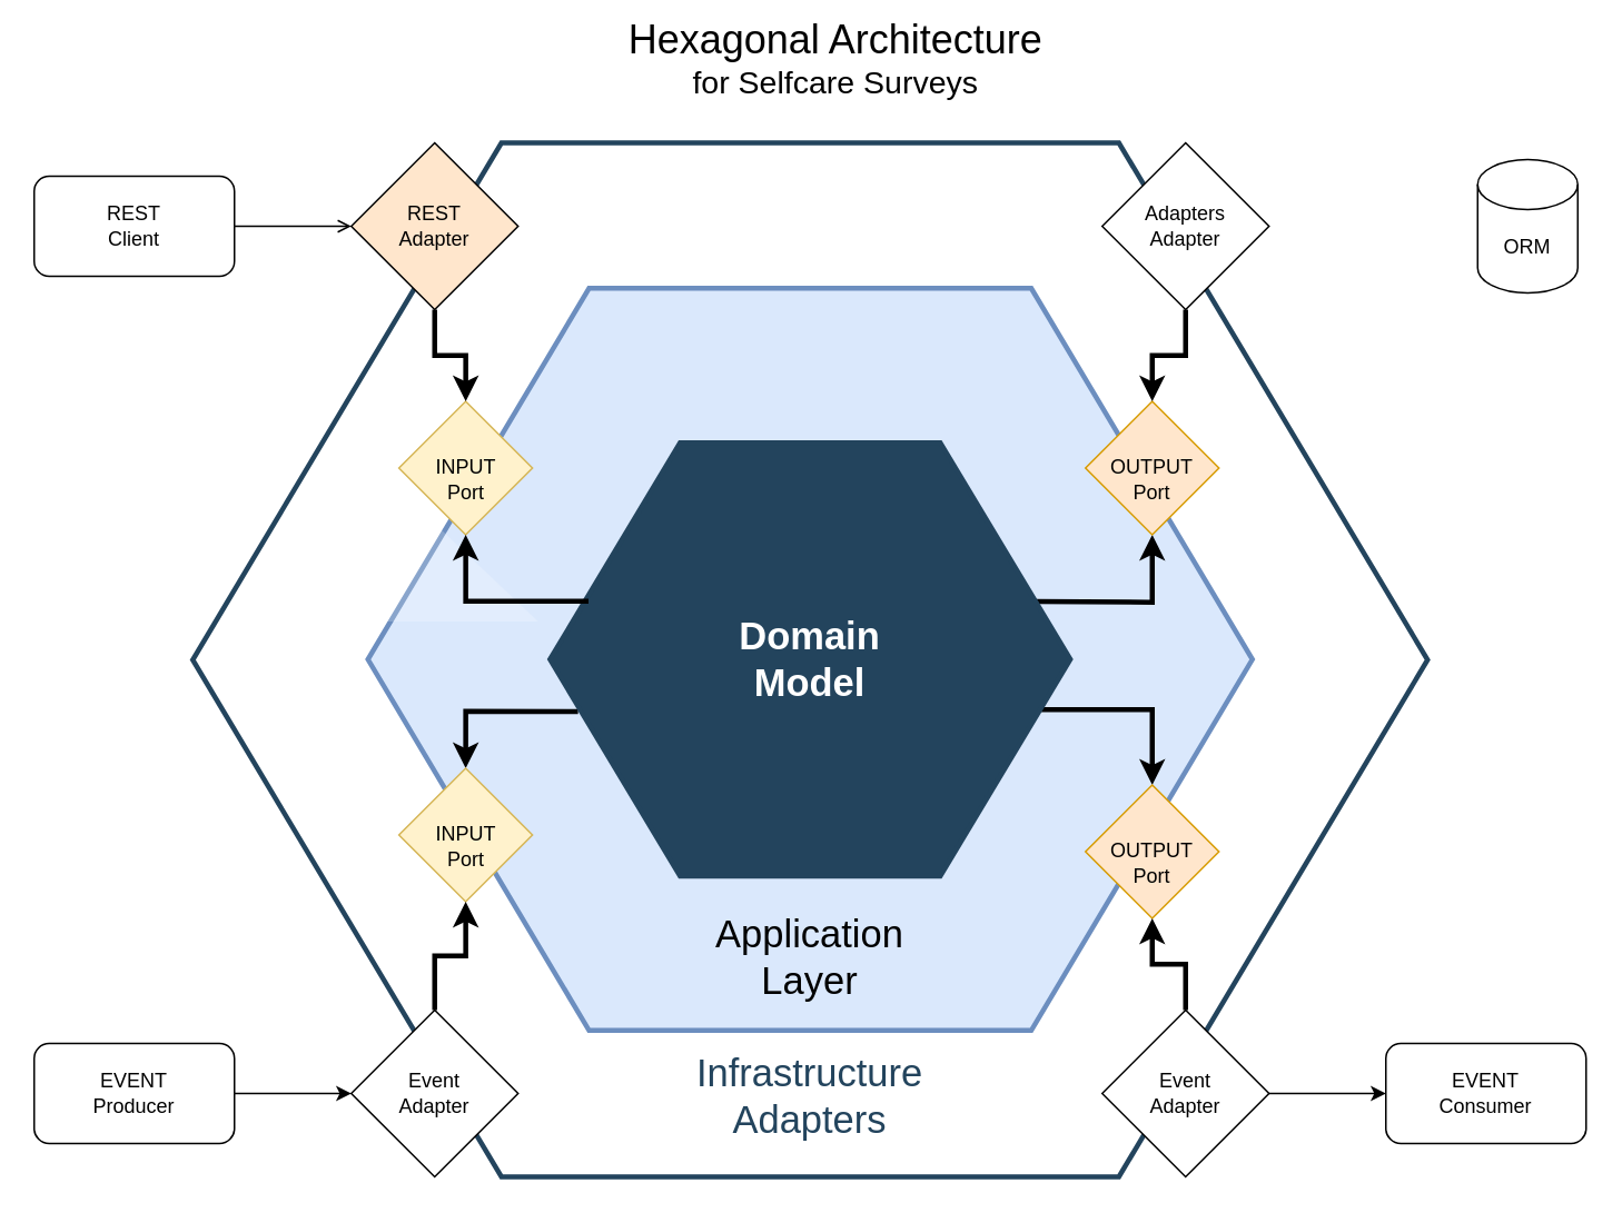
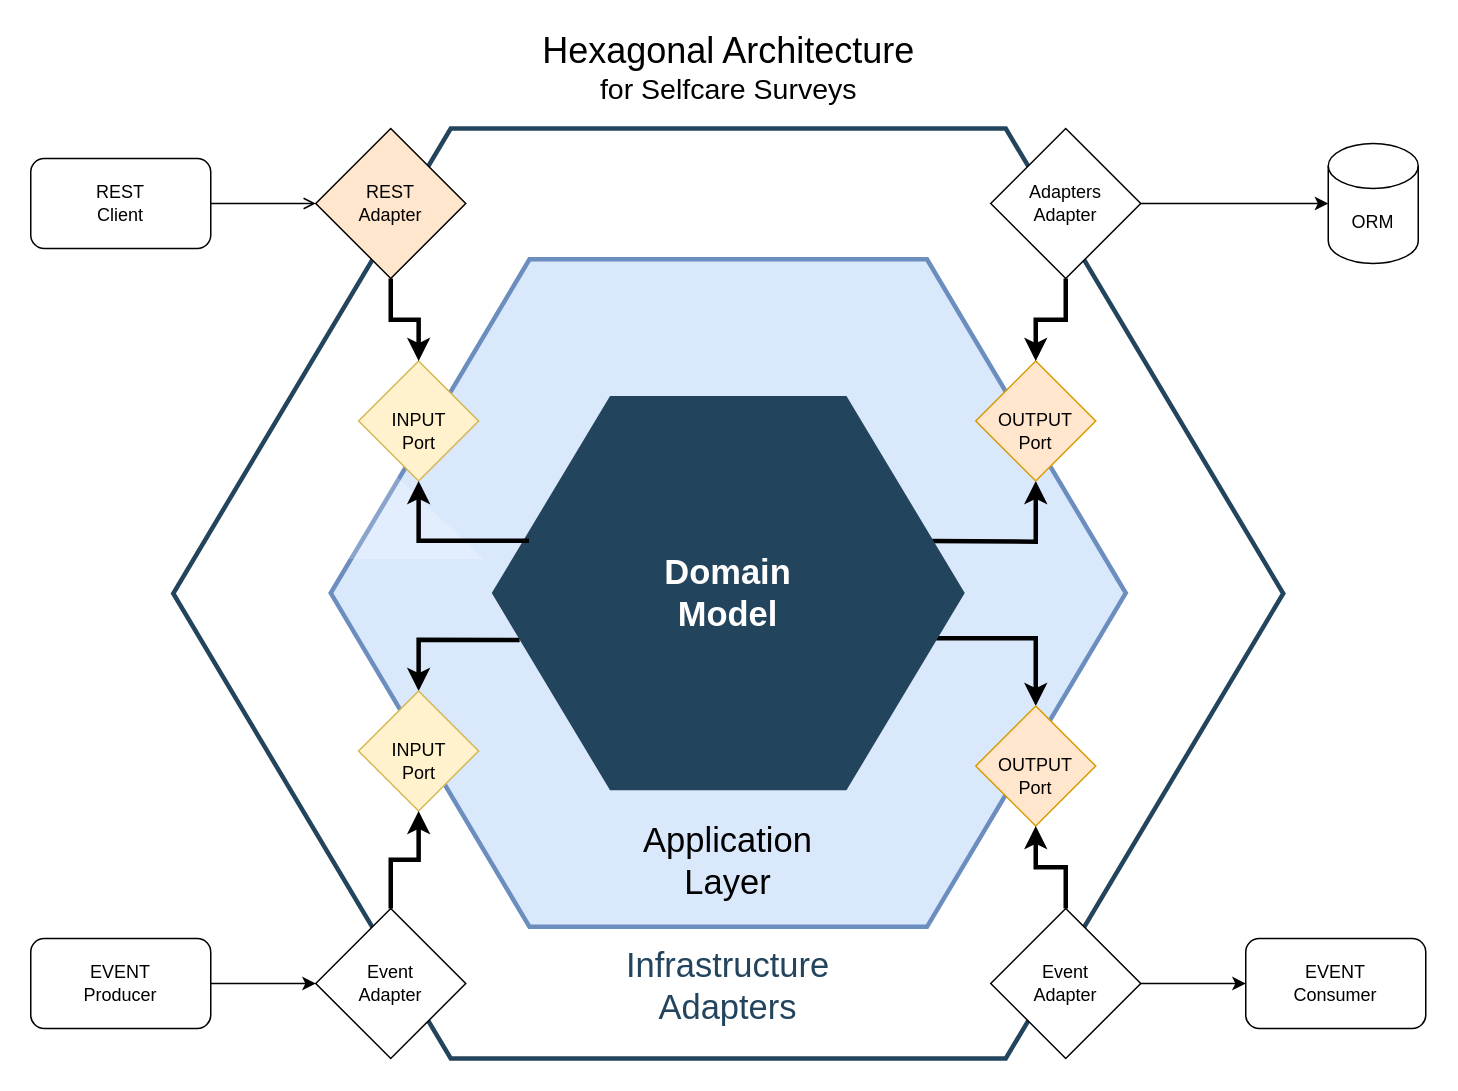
- <mxCell id="30" value="&lt;font style=&quot;font-size: 24px;&quot;&gt;Hexagonal Architecture &lt;/font&gt;&lt;font style=&quot;font-size: 19px;&quot;&gt;for Selfcare Surveys&lt;/font&gt;" style="text;strokeColor=none;align=center;fillColor=none;html=1;verticalAlign=middle;whiteSpace=wrap;rounded=0;" vertex="1" parent="1"><mxGeometry x="372.5" y="10" width="255" height="50" as="geometry" /></mxCell>
+ <mxCell id="30" value="&lt;font style=&quot;font-size: 24px;&quot;&gt;Hexagonal Architecture &lt;/font&gt;&lt;font style=&quot;font-size: 19px;&quot;&gt;for Selfcare Surveys&lt;/font&gt;" style="text;strokeColor=none;align=center;fillColor=none;html=1;verticalAlign=middle;whiteSpace=wrap;rounded=0;" vertex="1" parent="1"><mxGeometry x="357.5" y="20" width="255" height="50" as="geometry" /></mxCell>
+ <mxCell id="21" style="edgeStyle=orthogonalEdgeStyle;rounded=0;orthogonalLoop=1;jettySize=auto;html=1;" edge="1" parent="1" source="22" target="29"><mxGeometry relative="1" as="geometry" /></mxCell>
